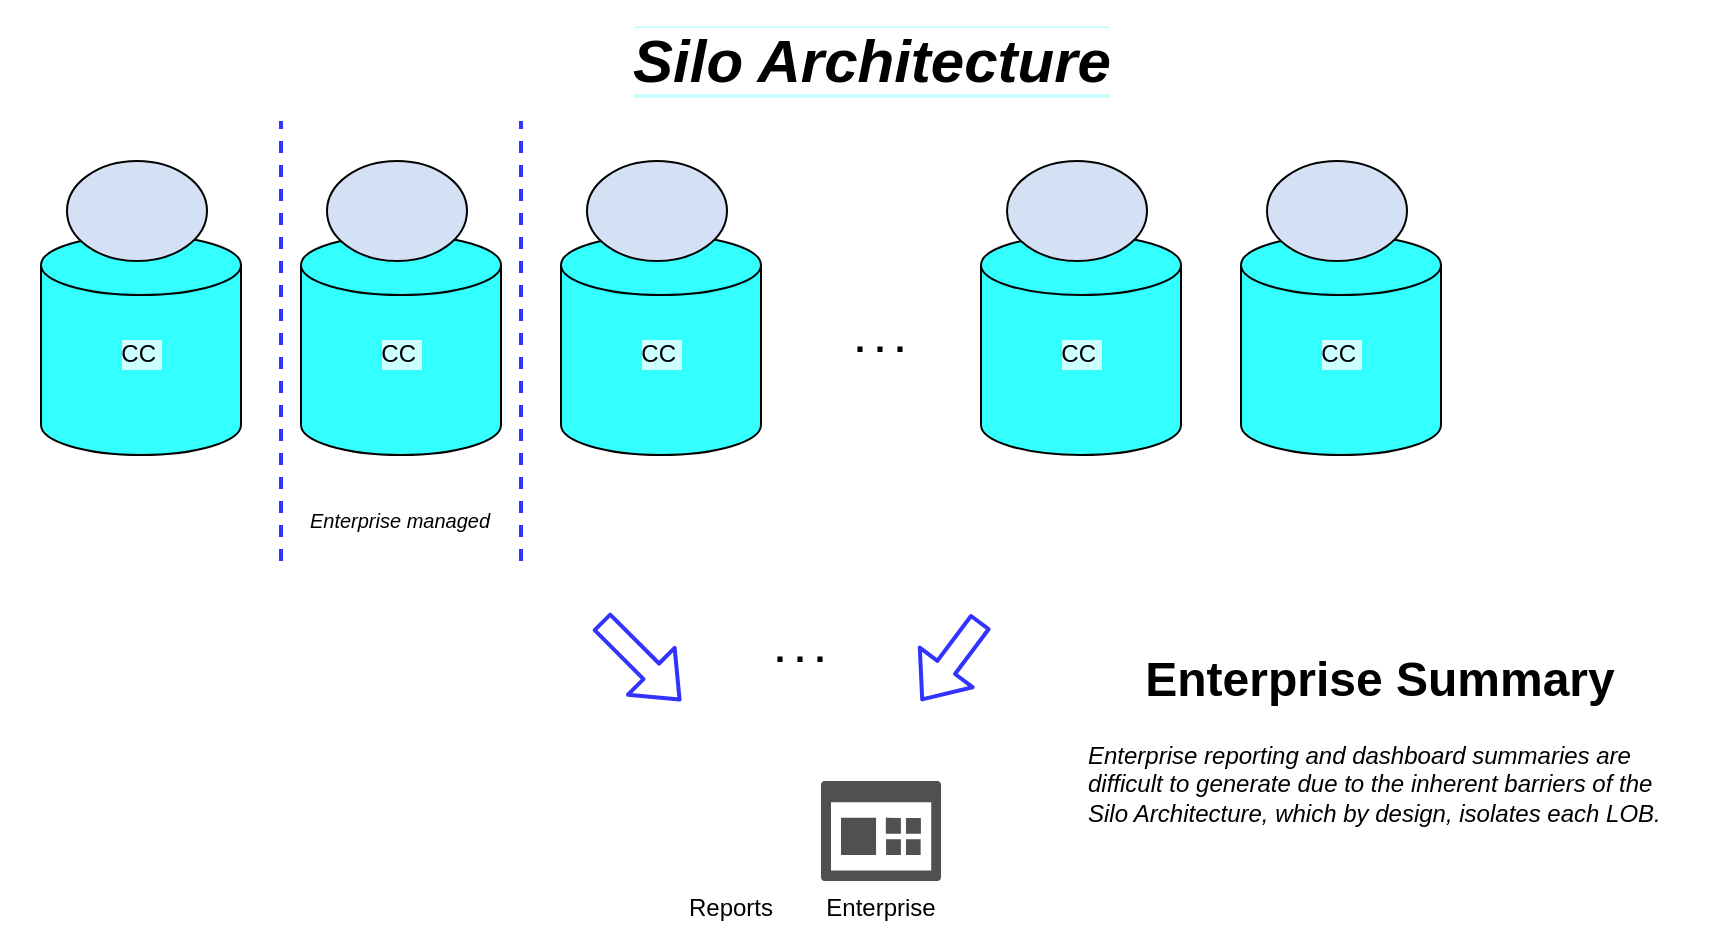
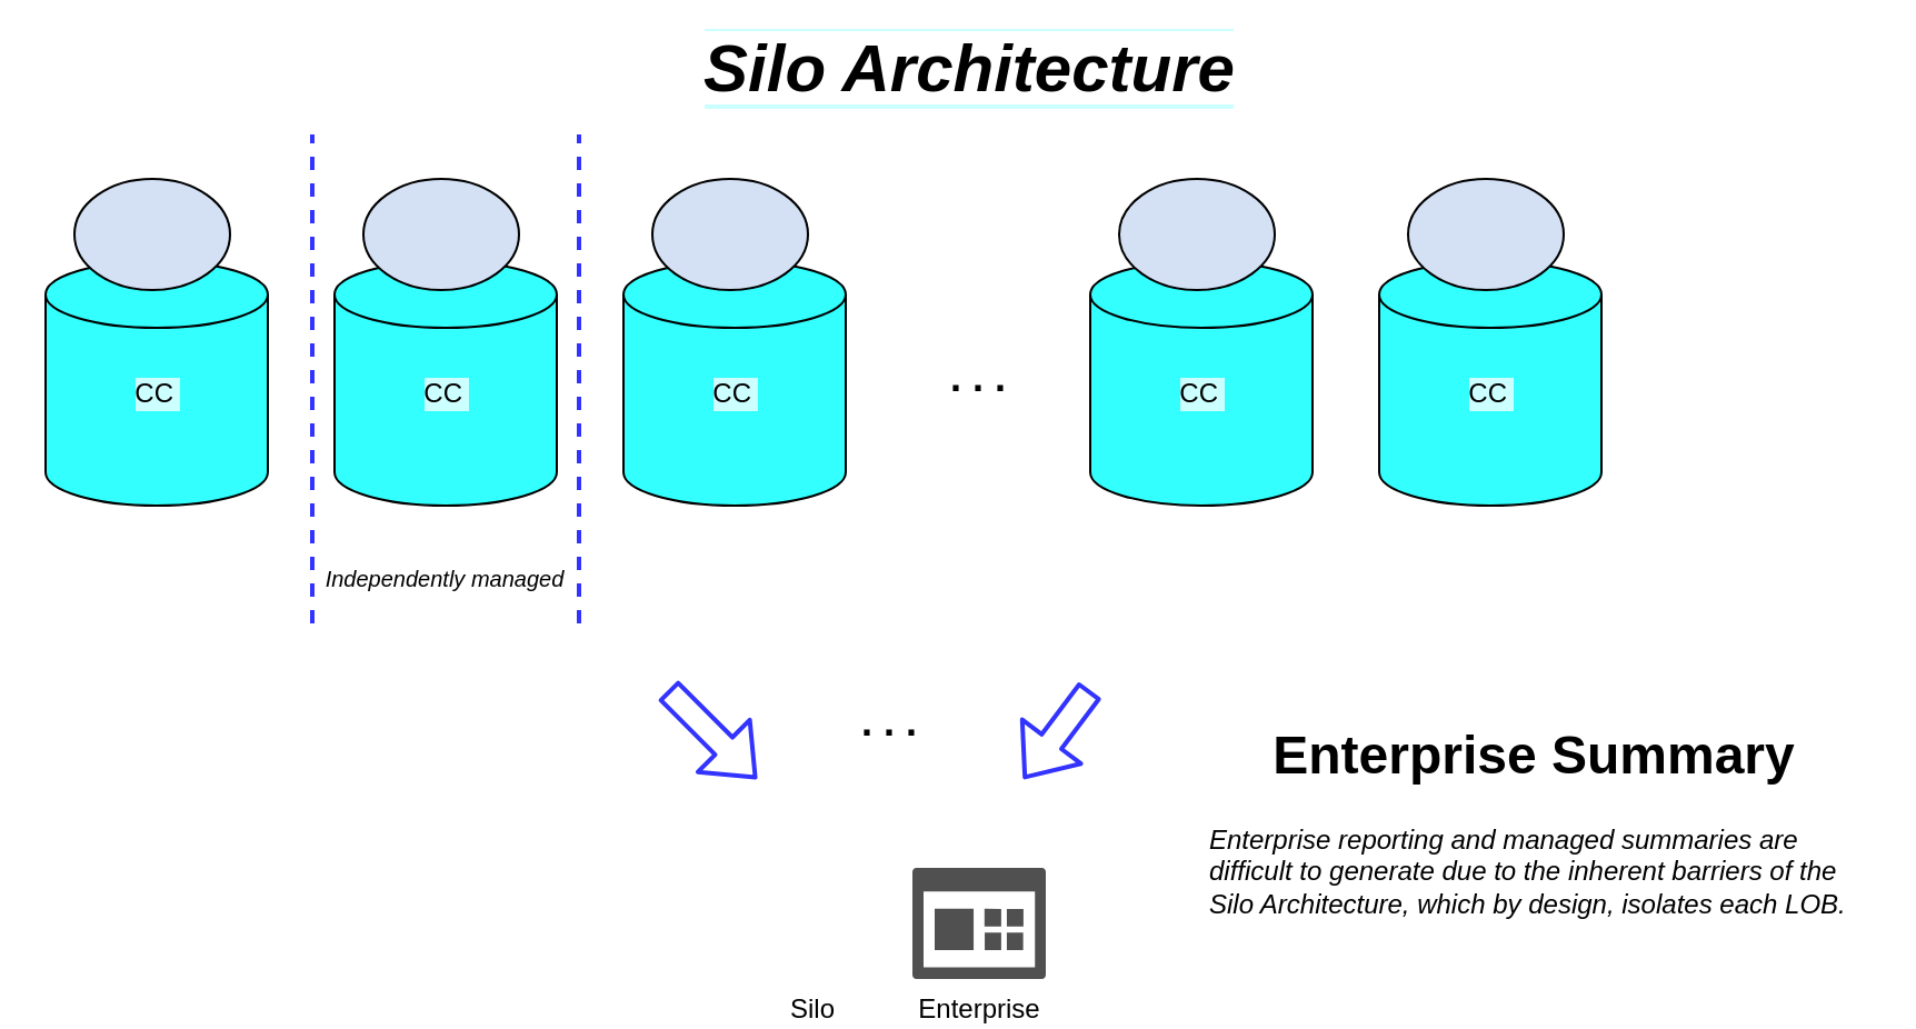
- <mxCell id="32" value="&lt;i&gt;&lt;font style=&quot;font-size: 10px&quot;&gt;Enterprise managed&lt;/font&gt;&lt;/i&gt;" style="text;html=1;strokeColor=none;fillColor=none;align=center;verticalAlign=middle;whiteSpace=wrap;rounded=0;" vertex="1" parent="1"><mxGeometry x="125" y="250" width="150" height="20" as="geometry" /></mxCell>
+ <mxCell id="32" value="&lt;i&gt;&lt;font style=&quot;font-size: 10px&quot;&gt;Independently managed&lt;/font&gt;&lt;/i&gt;" style="text;html=1;strokeColor=none;fillColor=none;align=center;verticalAlign=middle;whiteSpace=wrap;rounded=0;" vertex="1" parent="1"><mxGeometry x="125" y="250" width="150" height="20" as="geometry" /></mxCell>
- <mxCell id="37" value="&lt;h1&gt;Enterprise Summary&lt;/h1&gt;&lt;p style=&quot;text-align: left&quot;&gt;&lt;i&gt;Enterprise reporting and dashboard summaries are difficult to generate due to the inherent barriers of the Silo Architecture, which by design, isolates each LOB.&lt;/i&gt;&lt;/p&gt;" style="text;html=1;strokeColor=none;fillColor=none;spacing=5;spacingTop=-20;whiteSpace=wrap;overflow=hidden;rounded=0;align=center;" vertex="1" parent="1"><mxGeometry x="540" y="320" width="300" height="120" as="geometry" /></mxCell>
+ <mxCell id="37" value="&lt;h1&gt;Enterprise Summary&lt;/h1&gt;&lt;p style=&quot;text-align: left&quot;&gt;&lt;i&gt;Enterprise reporting and managed summaries are difficult to generate due to the inherent barriers of the Silo Architecture, which by design, isolates each LOB.&lt;/i&gt;&lt;/p&gt;" style="text;html=1;strokeColor=none;fillColor=none;spacing=5;spacingTop=-20;whiteSpace=wrap;overflow=hidden;rounded=0;align=center;" vertex="1" parent="1"><mxGeometry x="540" y="320" width="300" height="120" as="geometry" /></mxCell>
- <mxCell id="36" value="Reports" style="shape=image;html=1;verticalAlign=top;verticalLabelPosition=bottom;labelBackgroundColor=#ffffff;imageAspect=0;aspect=fixed;image=https://cdn2.iconfinder.com/data/icons/crystalproject/Open-Office-Icons/reports_32.png;fillColor=#66FFFF;" vertex="1" parent="1"><mxGeometry x="340" y="390" width="50" height="50" as="geometry" /></mxCell>
+ <mxCell id="36" value="Silo" style="shape=image;html=1;verticalAlign=top;verticalLabelPosition=bottom;labelBackgroundColor=#ffffff;imageAspect=0;aspect=fixed;image=https://cdn2.iconfinder.com/data/icons/crystalproject/Open-Office-Icons/reports_32.png;fillColor=#66FFFF;" vertex="1" parent="1"><mxGeometry x="340" y="390" width="50" height="50" as="geometry" /></mxCell>
